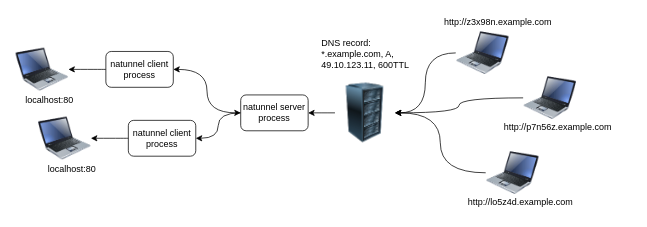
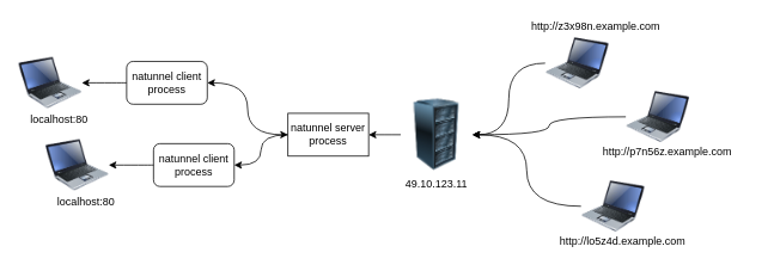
- <mxCell id="15" value="DNS record:&lt;br&gt;*.example.com, A, 49.10.123.11, 600TTL" style="text;html=1;strokeColor=none;fillColor=none;align=left;verticalAlign=middle;whiteSpace=wrap;rounded=0;sketch=0;" parent="1" vertex="1"><mxGeometry x="425.8" y="54.07" width="140" height="36.07" as="geometry" /></mxCell>
- <mxCell id="20" value="natunnel server process" style="rounded=1;whiteSpace=wrap;html=1;sketch=0;fillColor=none;" parent="1" vertex="1"><mxGeometry x="320" y="126.21" width="90" height="47.86" as="geometry" /></mxCell>
+ <mxCell id="20" value="natunnel server process" style="whiteSpace=wrap;html=1;sketch=0;fillColor=none;rounded=0;" parent="1" vertex="1"><mxGeometry x="320" y="126.21" width="90" height="47.86" as="geometry" /></mxCell>
+ <mxCell id="14" value="&lt;span style=&quot;text-align: left&quot;&gt;49.10.123.11&lt;/span&gt;" style="text;html=1;strokeColor=none;fillColor=none;align=center;verticalAlign=middle;whiteSpace=wrap;rounded=0;sketch=0;" parent="1" vertex="1"><mxGeometry x="445.8" y="196.21" width="80" height="20" as="geometry" /></mxCell>
